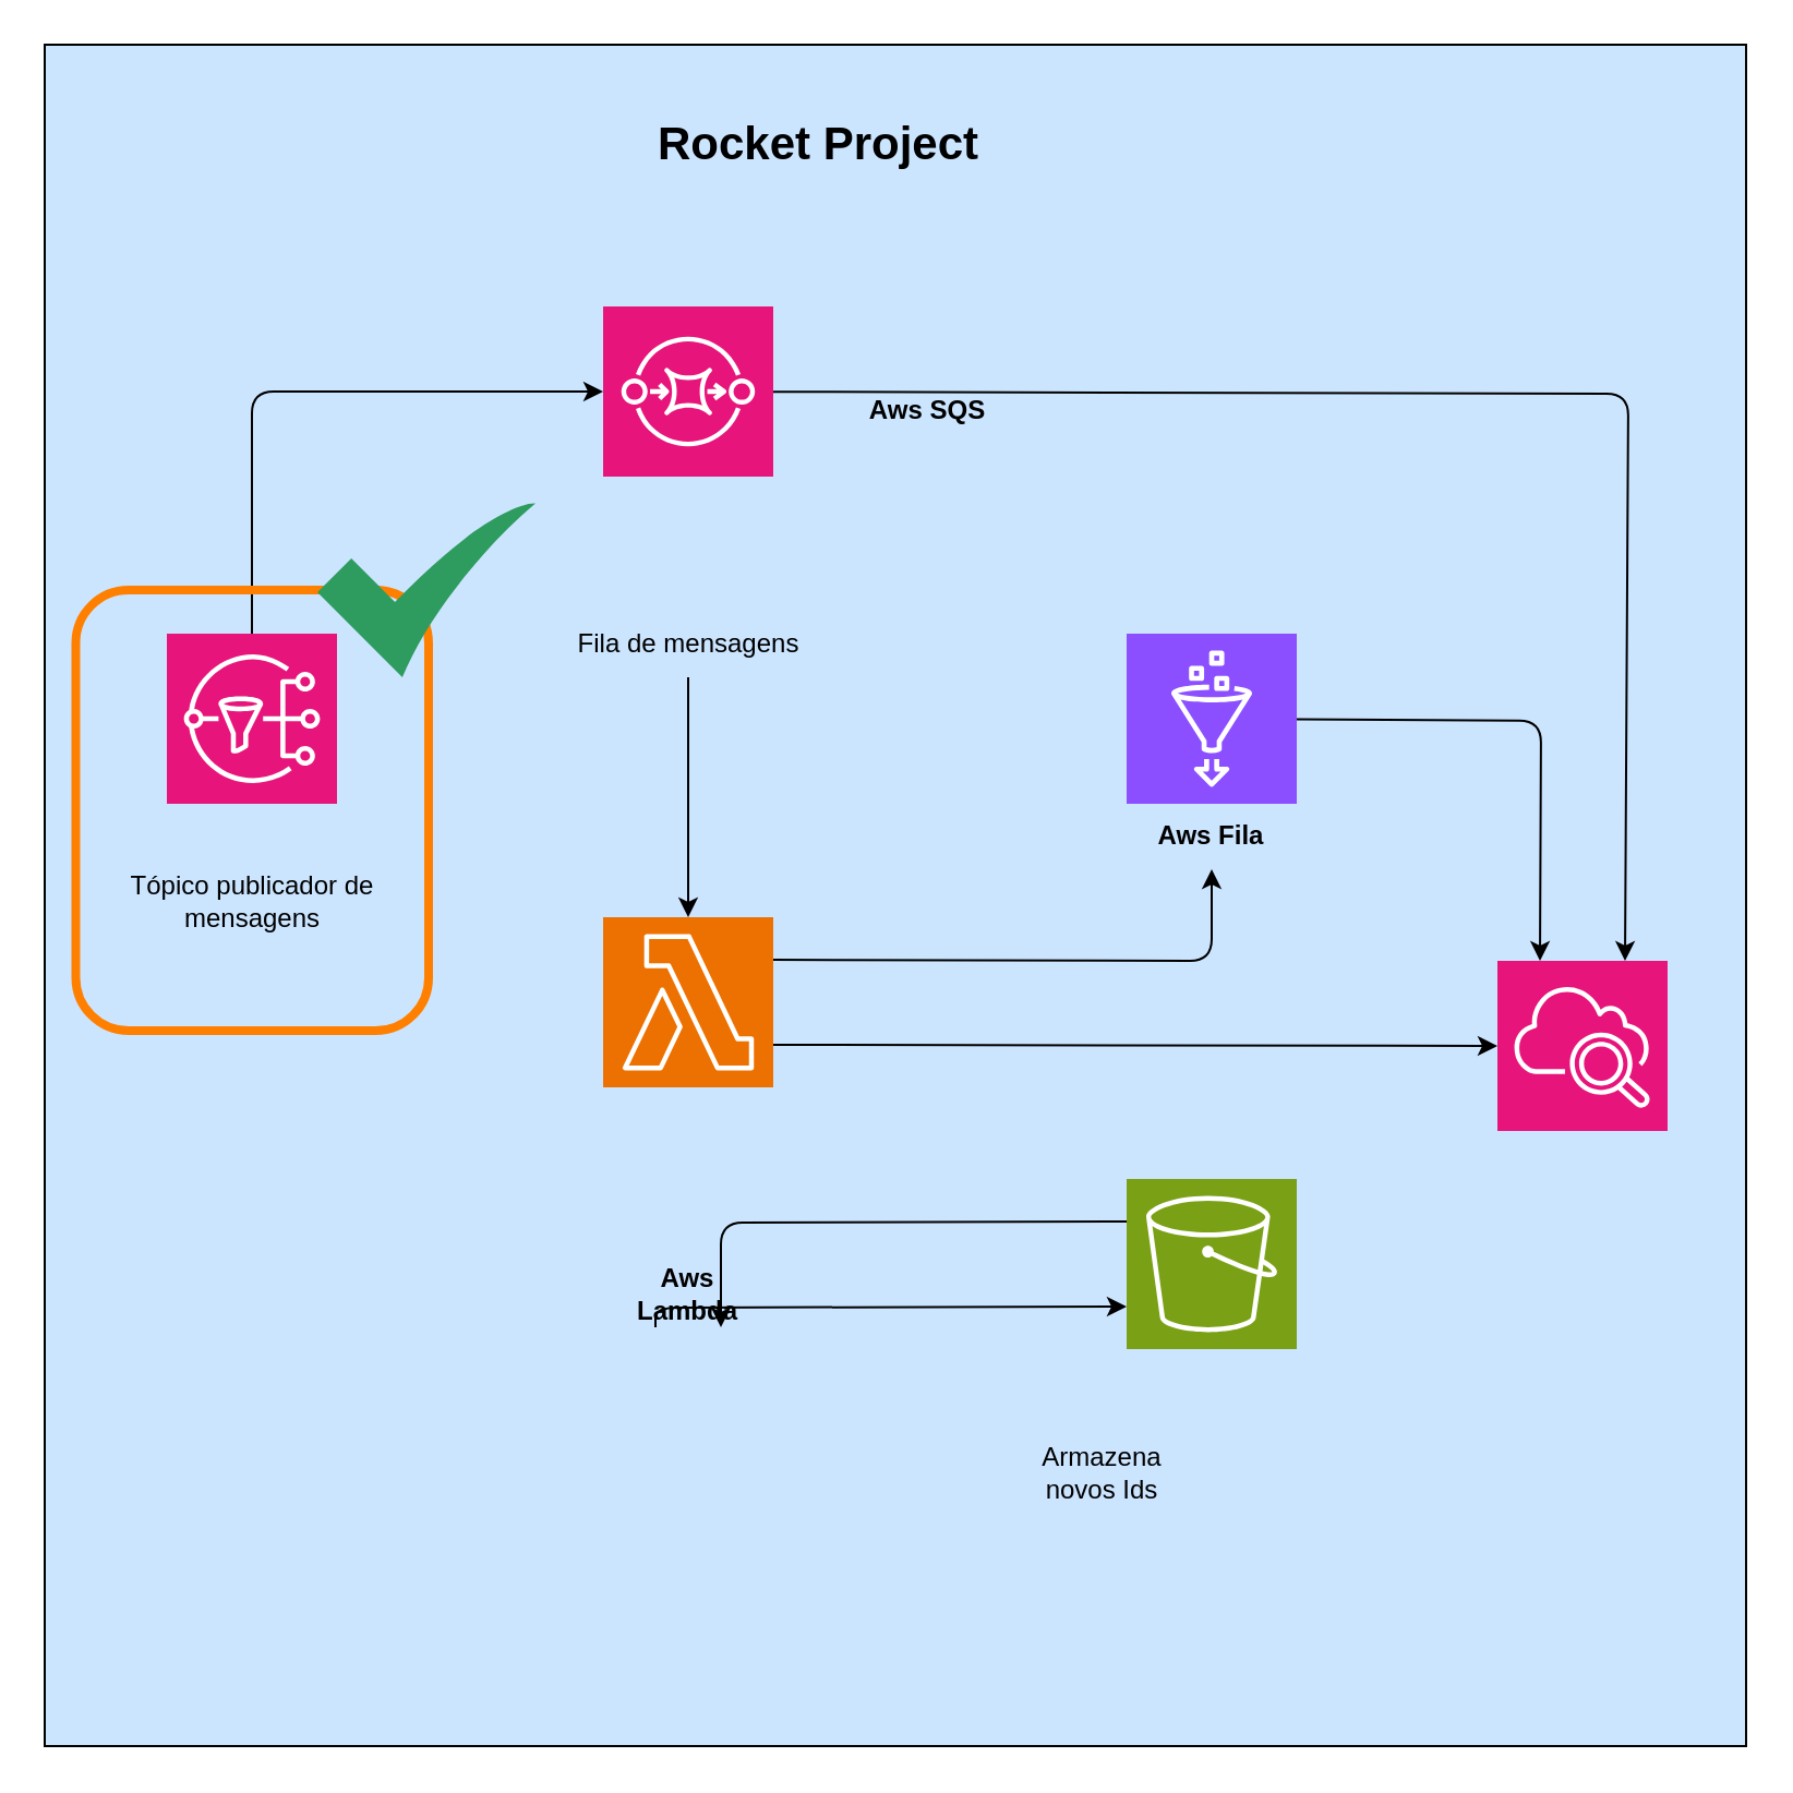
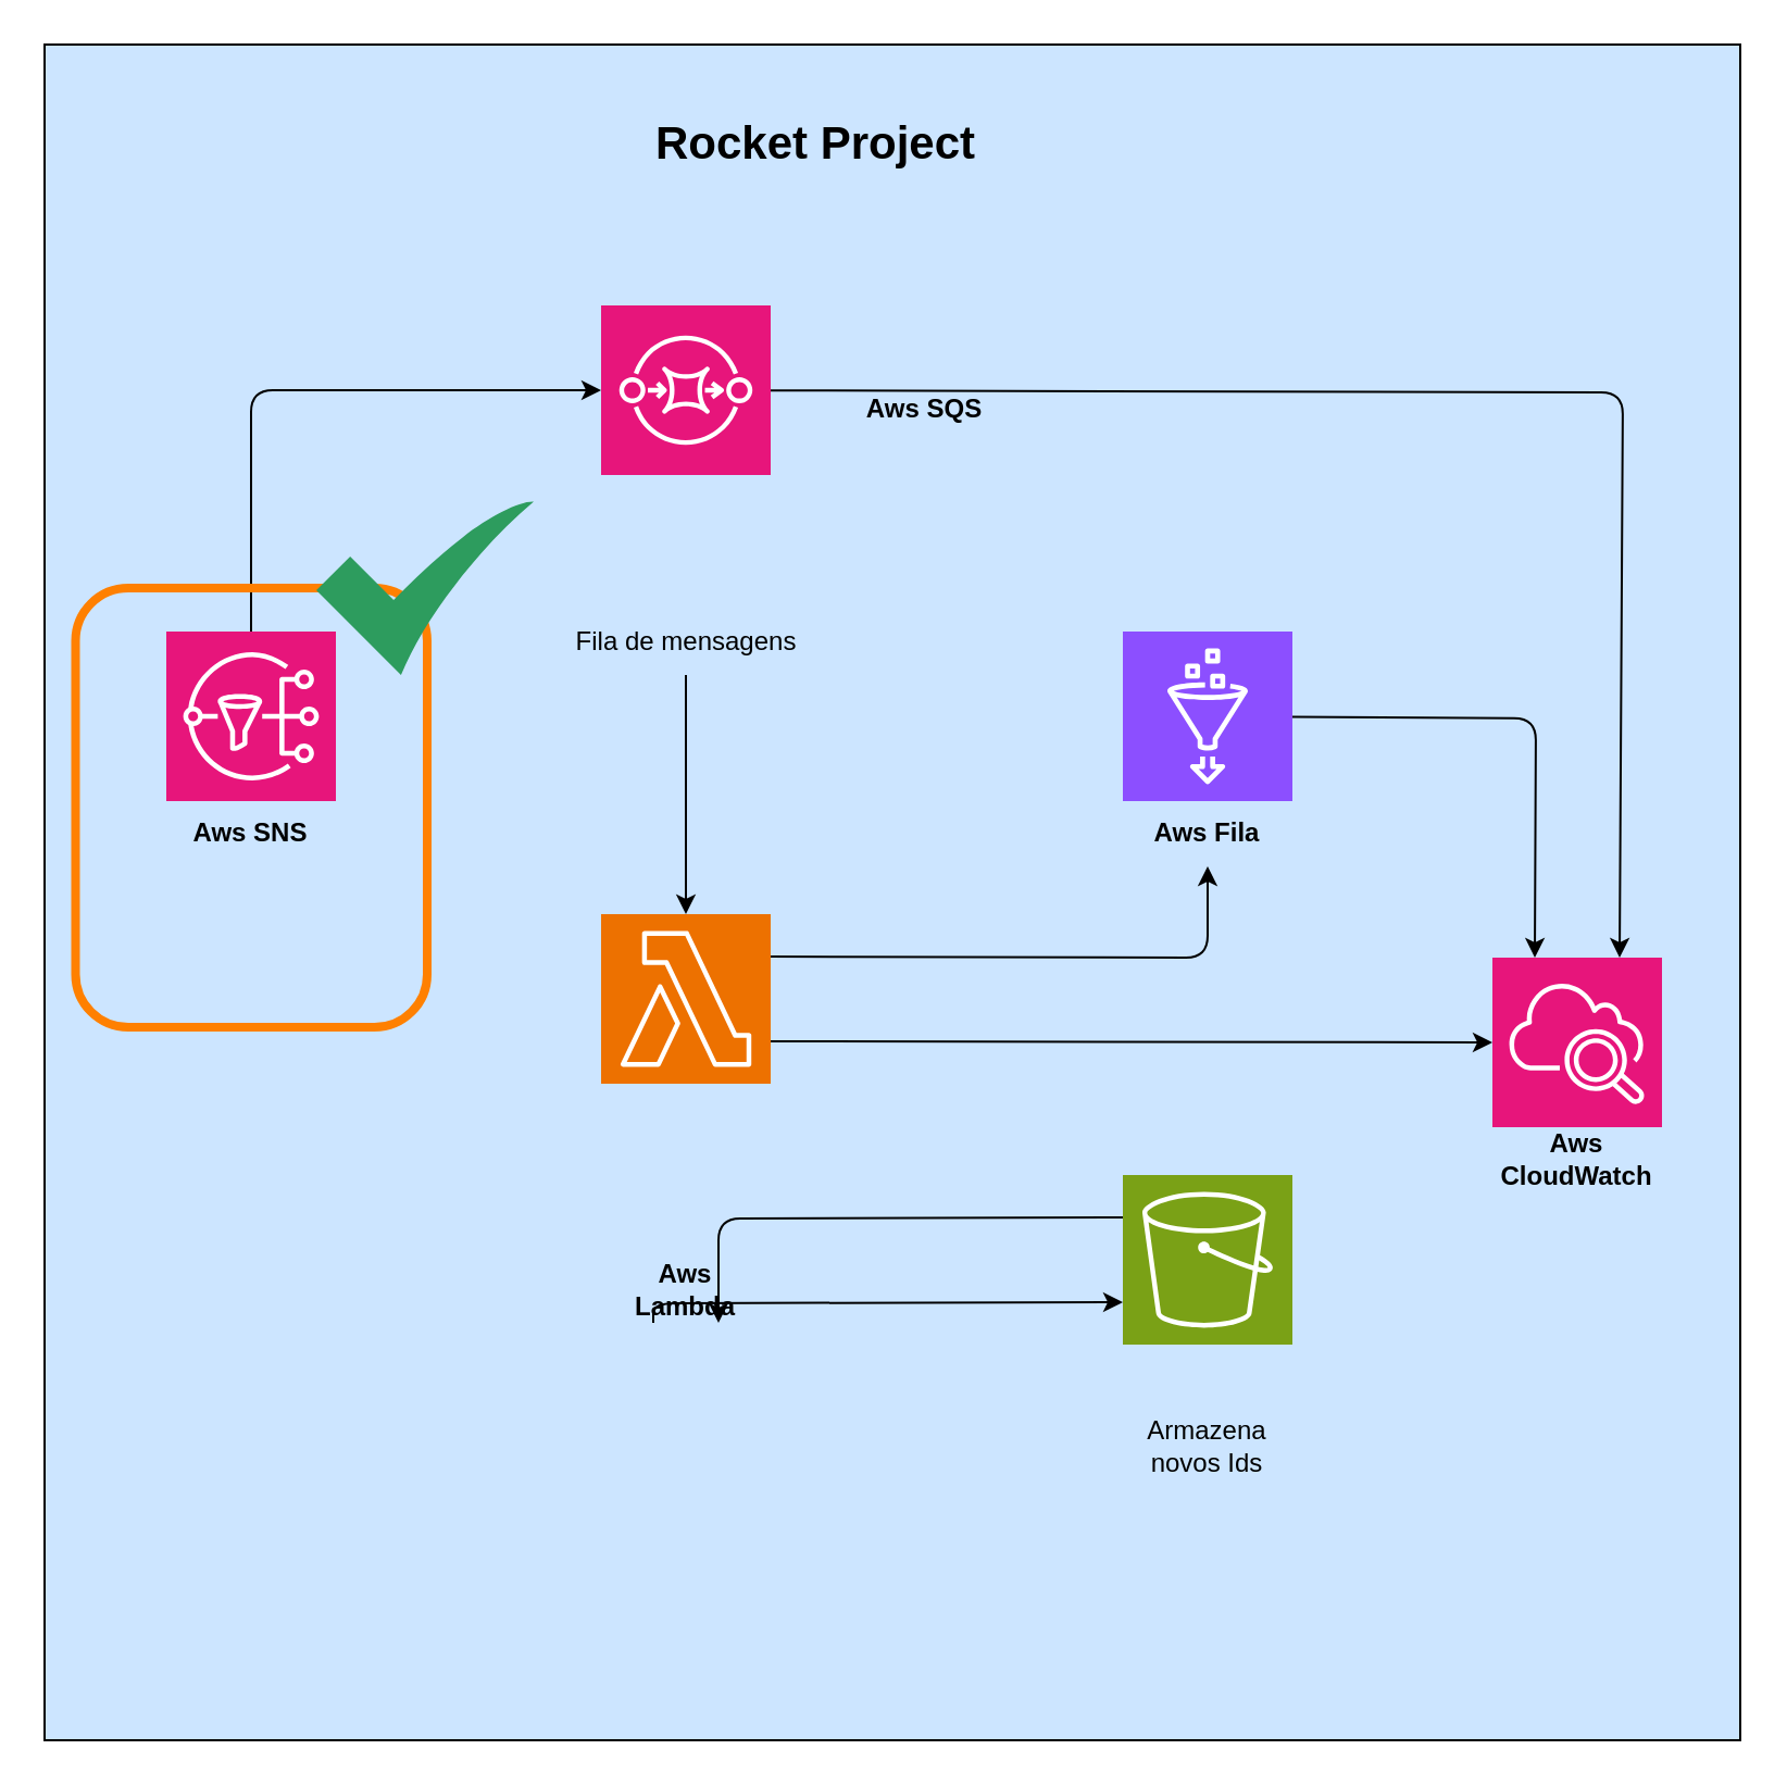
+ <mxCell id="13" value="Aws SNS" style="text;html=1;align=center;verticalAlign=middle;whiteSpace=wrap;rounded=0;fontStyle=1;fontSize=12;" parent="1" vertex="1"><mxGeometry x="85" y="368" width="60" height="30" as="geometry" /></mxCell>
- <mxCell id="20" value="Tópico publicador de mensagens" style="text;html=1;align=center;verticalAlign=middle;whiteSpace=wrap;rounded=0;" parent="1" vertex="1"><mxGeometry x="55.5" y="398" width="119" height="30" as="geometry" /></mxCell>
+ <mxCell id="25" value="Aws CloudWatch" style="text;html=1;align=center;verticalAlign=middle;whiteSpace=wrap;rounded=0;fontStyle=1;fontSize=12;" parent="1" vertex="1"><mxGeometry x="695" y="518" width="60" height="30" as="geometry" /></mxCell>
- <mxCell id="22" value="Armazena novos Ids" style="text;html=1;align=center;verticalAlign=middle;whiteSpace=wrap;rounded=0;" parent="1" vertex="1"><mxGeometry x="475" y="660" width="60" height="30" as="geometry" /></mxCell>
+ <mxCell id="22" value="Armazena novos Ids" style="text;html=1;align=center;verticalAlign=middle;whiteSpace=wrap;rounded=0;" parent="1" vertex="1"><mxGeometry x="525" y="650" width="60" height="30" as="geometry" /></mxCell>
